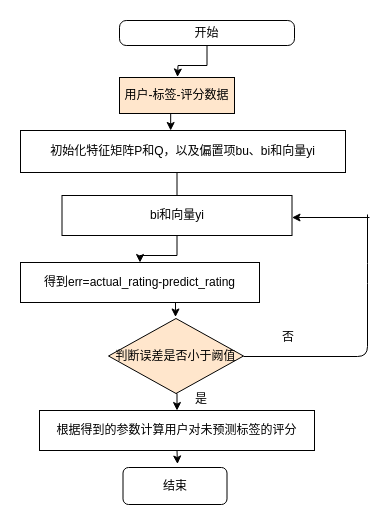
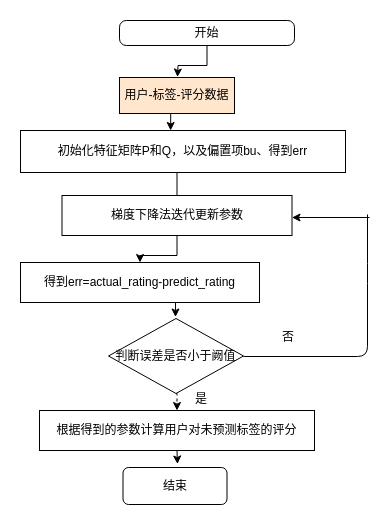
- <mxCell id="5" value="初始化特征矩阵P和Q，以及偏置项bu、bi和向量yi" style="rounded=0;whiteSpace=wrap;html=1;" parent="1" vertex="1"><mxGeometry x="20" y="130" width="325" height="42" as="geometry" /></mxCell>
+ <mxCell id="5" value="初始化特征矩阵P和Q，以及偏置项bu、得到err" style="rounded=0;whiteSpace=wrap;html=1;" parent="1" vertex="1"><mxGeometry x="20" y="130" width="325" height="42" as="geometry" /></mxCell>
- <mxCell id="7" value="bi和向量yi" style="rounded=0;whiteSpace=wrap;html=1;" parent="1" vertex="1"><mxGeometry x="61.5" y="195" width="230" height="40" as="geometry" /></mxCell>
+ <mxCell id="7" value="梯度下降法迭代更新参数" style="rounded=0;whiteSpace=wrap;html=1;" parent="1" vertex="1"><mxGeometry x="61.5" y="195" width="230" height="40" as="geometry" /></mxCell>
- <mxCell id="19" value="判断误差是否小于阙值" style="rhombus;whiteSpace=wrap;html=1;fillColor=#ffe6cc;" vertex="1" parent="1"><mxGeometry x="108" y="318" width="135" height="75" as="geometry" /></mxCell>
+ <mxCell id="19" value="判断误差是否小于阙值" style="rhombus;whiteSpace=wrap;html=1;" vertex="1" parent="1"><mxGeometry x="108" y="318" width="135" height="75" as="geometry" /></mxCell>
- <mxCell id="18" style="edgeStyle=orthogonalEdgeStyle;rounded=0;orthogonalLoop=1;jettySize=auto;html=1;exitX=0.5;exitY=1;exitDx=0;exitDy=0;entryX=0.5;entryY=0;entryDx=0;entryDy=0;" edge="1" parent="1" source="19" target="14"><mxGeometry relative="1" as="geometry" /></mxCell>
+ <mxCell id="18" style="edgeStyle=orthogonalEdgeStyle;rounded=0;orthogonalLoop=1;jettySize=auto;html=1;exitX=0.5;exitY=1;exitDx=0;exitDy=0;entryX=0.5;entryY=0;entryDx=0;entryDy=0;dashed=1;" edge="1" parent="1" source="19" target="14"><mxGeometry relative="1" as="geometry" /></mxCell>
